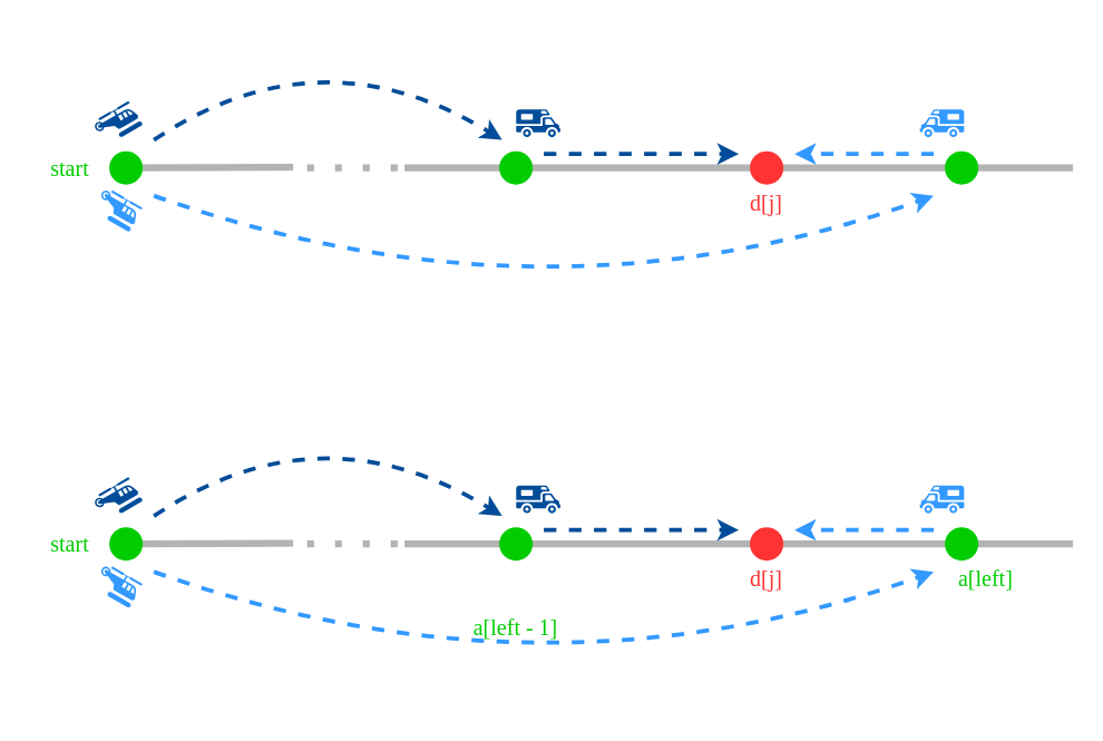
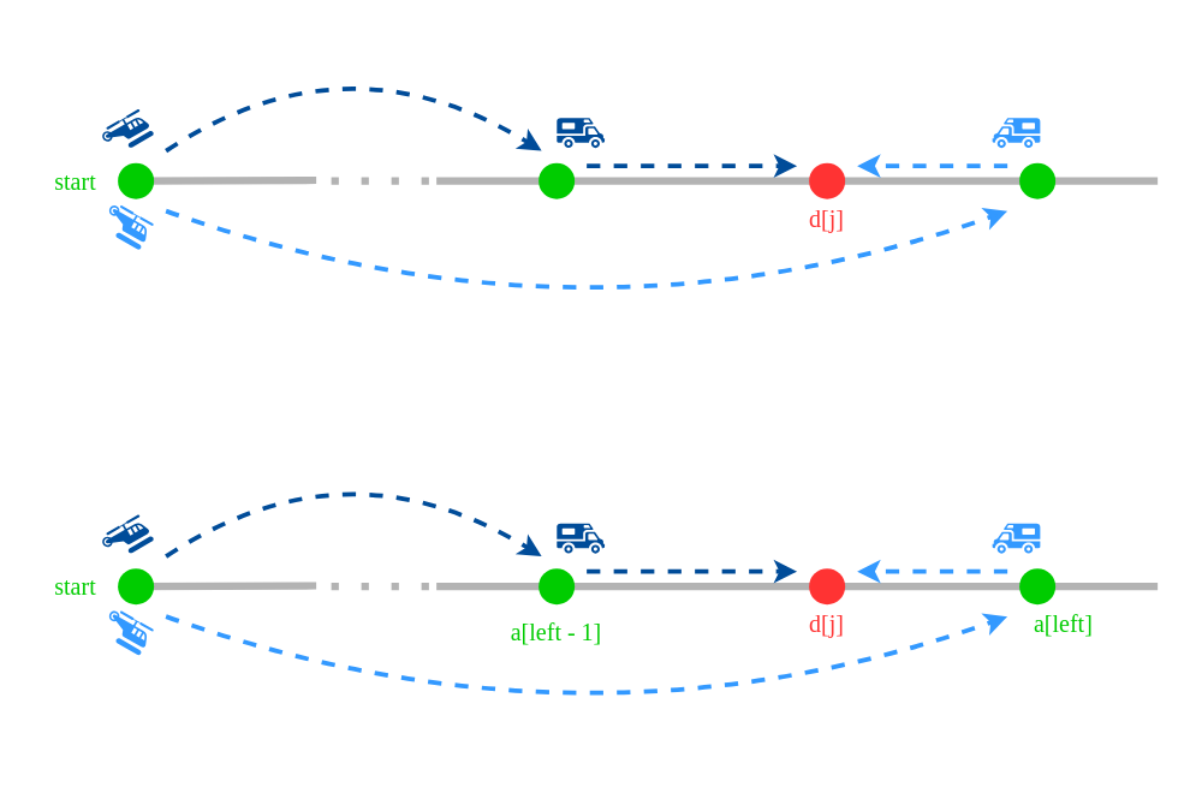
- <mxCell id="28" value="&lt;span style=&quot;font-family: consolas; font-size: 16px;&quot;&gt;a[left - 1]&lt;/span&gt;" style="text;html=1;align=center;verticalAlign=middle;whiteSpace=wrap;rounded=0;fontColor=#00CC00;" vertex="1" parent="1"><mxGeometry x="315" y="435" width="110" height="30" as="geometry" /></mxCell>
+ <mxCell id="28" value="&lt;span style=&quot;font-family: consolas; font-size: 16px;&quot;&gt;a[left - 1]&lt;/span&gt;" style="text;html=1;align=center;verticalAlign=middle;whiteSpace=wrap;rounded=0;fontColor=#00CC00;" vertex="1" parent="1"><mxGeometry x="315" y="405" width="110" height="30" as="geometry" /></mxCell>
